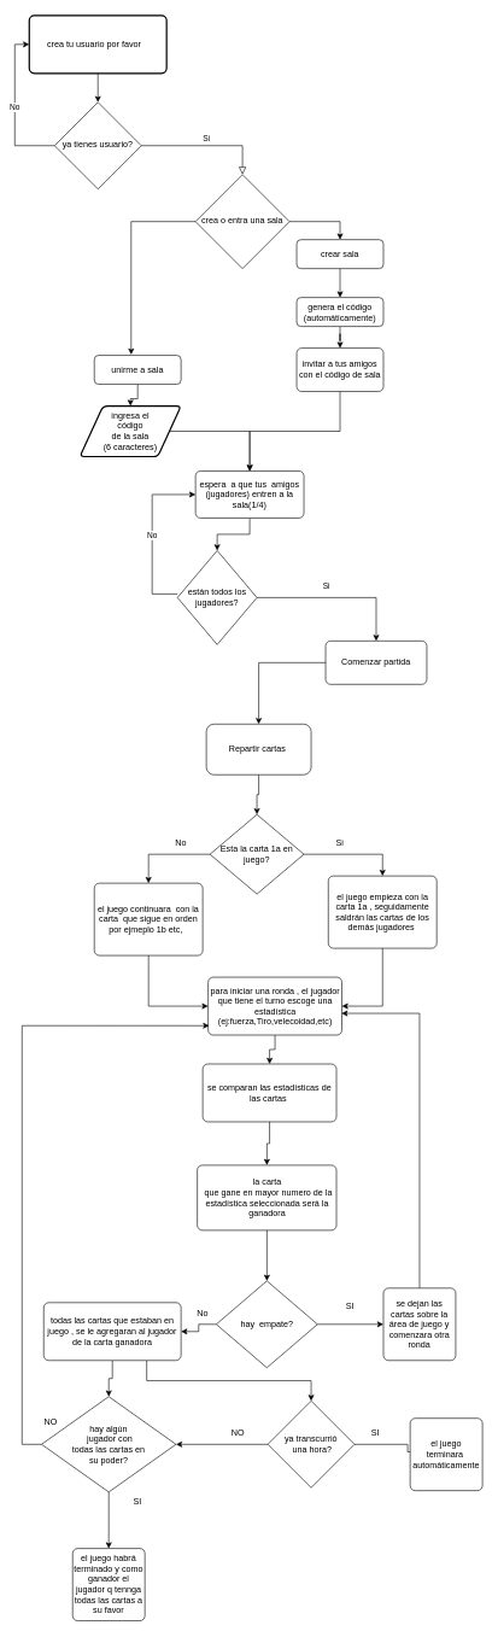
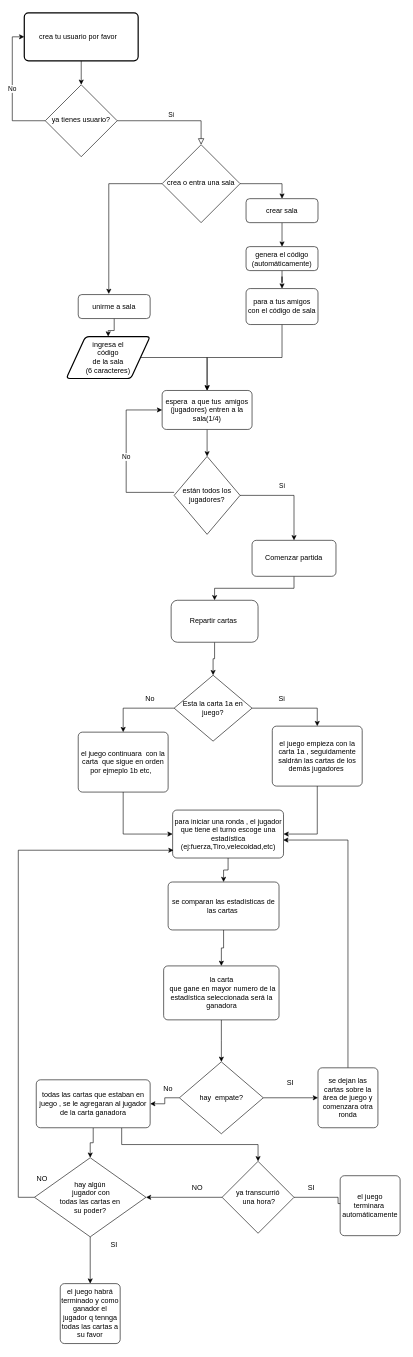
- <mxCell id="23" value="invitar a tus amigos&lt;br&gt;con el código de sala" style="rounded=1;whiteSpace=wrap;html=1;absoluteArcSize=1;arcSize=14;strokeWidth=1;" parent="1" vertex="1"><mxGeometry x="410" y="480" width="120" height="60" as="geometry" /></mxCell>
+ <mxCell id="23" value="para a tus amigos&lt;br&gt;con el código de sala" style="rounded=1;whiteSpace=wrap;html=1;absoluteArcSize=1;arcSize=14;strokeWidth=1;" parent="1" vertex="1"><mxGeometry x="410" y="480" width="120" height="60" as="geometry" /></mxCell>
- <mxCell id="28" value="están todos los jugadores?" style="strokeWidth=1;html=1;shape=mxgraph.flowchart.decision;whiteSpace=wrap;" parent="1" vertex="1"><mxGeometry x="245" y="760" width="110" height="130" as="geometry" /></mxCell>
+ <mxCell id="28" value="están todos los jugadores?" style="strokeWidth=1;html=1;shape=mxgraph.flowchart.decision;whiteSpace=wrap;" parent="1" vertex="1"><mxGeometry x="290" y="760" width="110" height="130" as="geometry" /></mxCell>
- <mxCell id="19" value="Comenzar partida" style="rounded=1;whiteSpace=wrap;html=1;absoluteArcSize=1;arcSize=14;strokeWidth=1;" parent="1" vertex="1"><mxGeometry x="450" y="885" width="140" height="60" as="geometry" /></mxCell>
+ <mxCell id="19" value="Comenzar partida" style="rounded=1;whiteSpace=wrap;html=1;absoluteArcSize=1;arcSize=14;strokeWidth=1;" parent="1" vertex="1"><mxGeometry x="420" y="900" width="140" height="60" as="geometry" /></mxCell>
